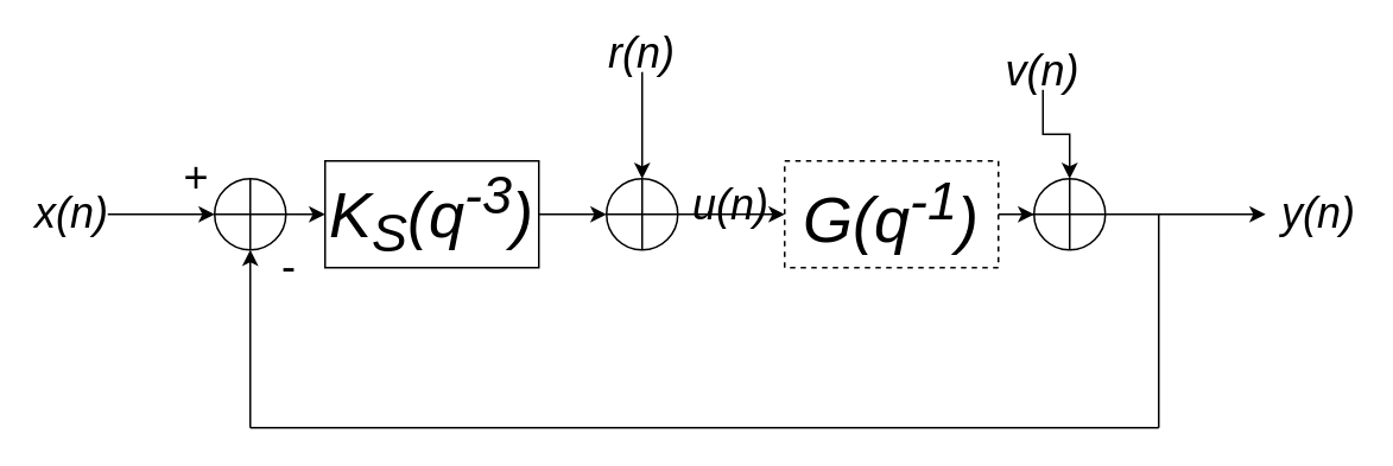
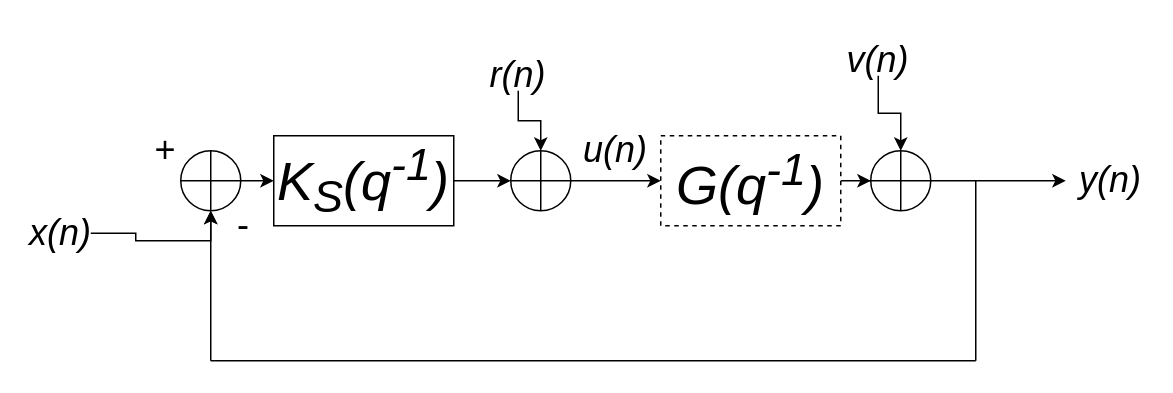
- <mxCell id="17" value="&lt;font style=&quot;font-size: 24px&quot;&gt;&lt;i&gt;r(n)&lt;/i&gt;&lt;/font&gt;" style="text;html=1;strokeColor=none;fillColor=none;align=center;verticalAlign=middle;whiteSpace=wrap;rounded=0;" parent="1" vertex="1"><mxGeometry x="340" y="20" width="40" height="20" as="geometry" /></mxCell>
+ <mxCell id="17" value="&lt;font style=&quot;font-size: 24px&quot;&gt;&lt;i&gt;r(n)&lt;/i&gt;&lt;/font&gt;" style="text;html=1;strokeColor=none;fillColor=none;align=center;verticalAlign=middle;whiteSpace=wrap;rounded=0;" parent="1" vertex="1"><mxGeometry x="325" y="40" width="40" height="20" as="geometry" /></mxCell>
- <mxCell id="11" value="&lt;font style=&quot;font-size: 24px&quot;&gt;&lt;i&gt;u(n)&lt;/i&gt;&lt;/font&gt;" style="text;html=1;strokeColor=none;fillColor=none;align=center;verticalAlign=middle;whiteSpace=wrap;rounded=0;" parent="1" vertex="1"><mxGeometry x="390" y="105" width="40" height="20" as="geometry" /></mxCell>
+ <mxCell id="11" value="&lt;font style=&quot;font-size: 24px&quot;&gt;&lt;i&gt;u(n)&lt;/i&gt;&lt;/font&gt;" style="text;html=1;strokeColor=none;fillColor=none;align=center;verticalAlign=middle;whiteSpace=wrap;rounded=0;" parent="1" vertex="1"><mxGeometry x="390" y="90" width="40" height="20" as="geometry" /></mxCell>
- <mxCell id="23" value="&lt;font style=&quot;font-size: 24px&quot;&gt;&lt;i&gt;x(n)&lt;/i&gt;&lt;/font&gt;" style="text;html=1;strokeColor=none;fillColor=none;align=center;verticalAlign=middle;whiteSpace=wrap;rounded=0;" parent="1" vertex="1"><mxGeometry x="20" y="110" width="40" height="20" as="geometry" /></mxCell>
+ <mxCell id="23" value="&lt;font style=&quot;font-size: 24px&quot;&gt;&lt;i&gt;x(n)&lt;/i&gt;&lt;/font&gt;" style="text;html=1;strokeColor=none;fillColor=none;align=center;verticalAlign=middle;whiteSpace=wrap;rounded=0;" parent="1" vertex="1"><mxGeometry x="20" y="145" width="40" height="20" as="geometry" /></mxCell>
- <mxCell id="19" value="&lt;font style=&quot;font-size: 36px&quot;&gt;&lt;i&gt;&lt;span style=&quot;font-size: 36px&quot;&gt;K&lt;/span&gt;&lt;sub&gt;S&lt;/sub&gt;(q&lt;sup&gt;-3&lt;/sup&gt;)&lt;/i&gt;&lt;/font&gt;" style="rounded=0;whiteSpace=wrap;html=1;" parent="1" vertex="1"><mxGeometry x="182" y="90" width="120" height="60" as="geometry" /></mxCell>
+ <mxCell id="19" value="&lt;font style=&quot;font-size: 36px&quot;&gt;&lt;i&gt;&lt;span style=&quot;font-size: 36px&quot;&gt;K&lt;/span&gt;&lt;sub&gt;S&lt;/sub&gt;(q&lt;sup&gt;-1&lt;/sup&gt;)&lt;/i&gt;&lt;/font&gt;" style="rounded=0;whiteSpace=wrap;html=1;" parent="1" vertex="1"><mxGeometry x="182" y="90" width="120" height="60" as="geometry" /></mxCell>
